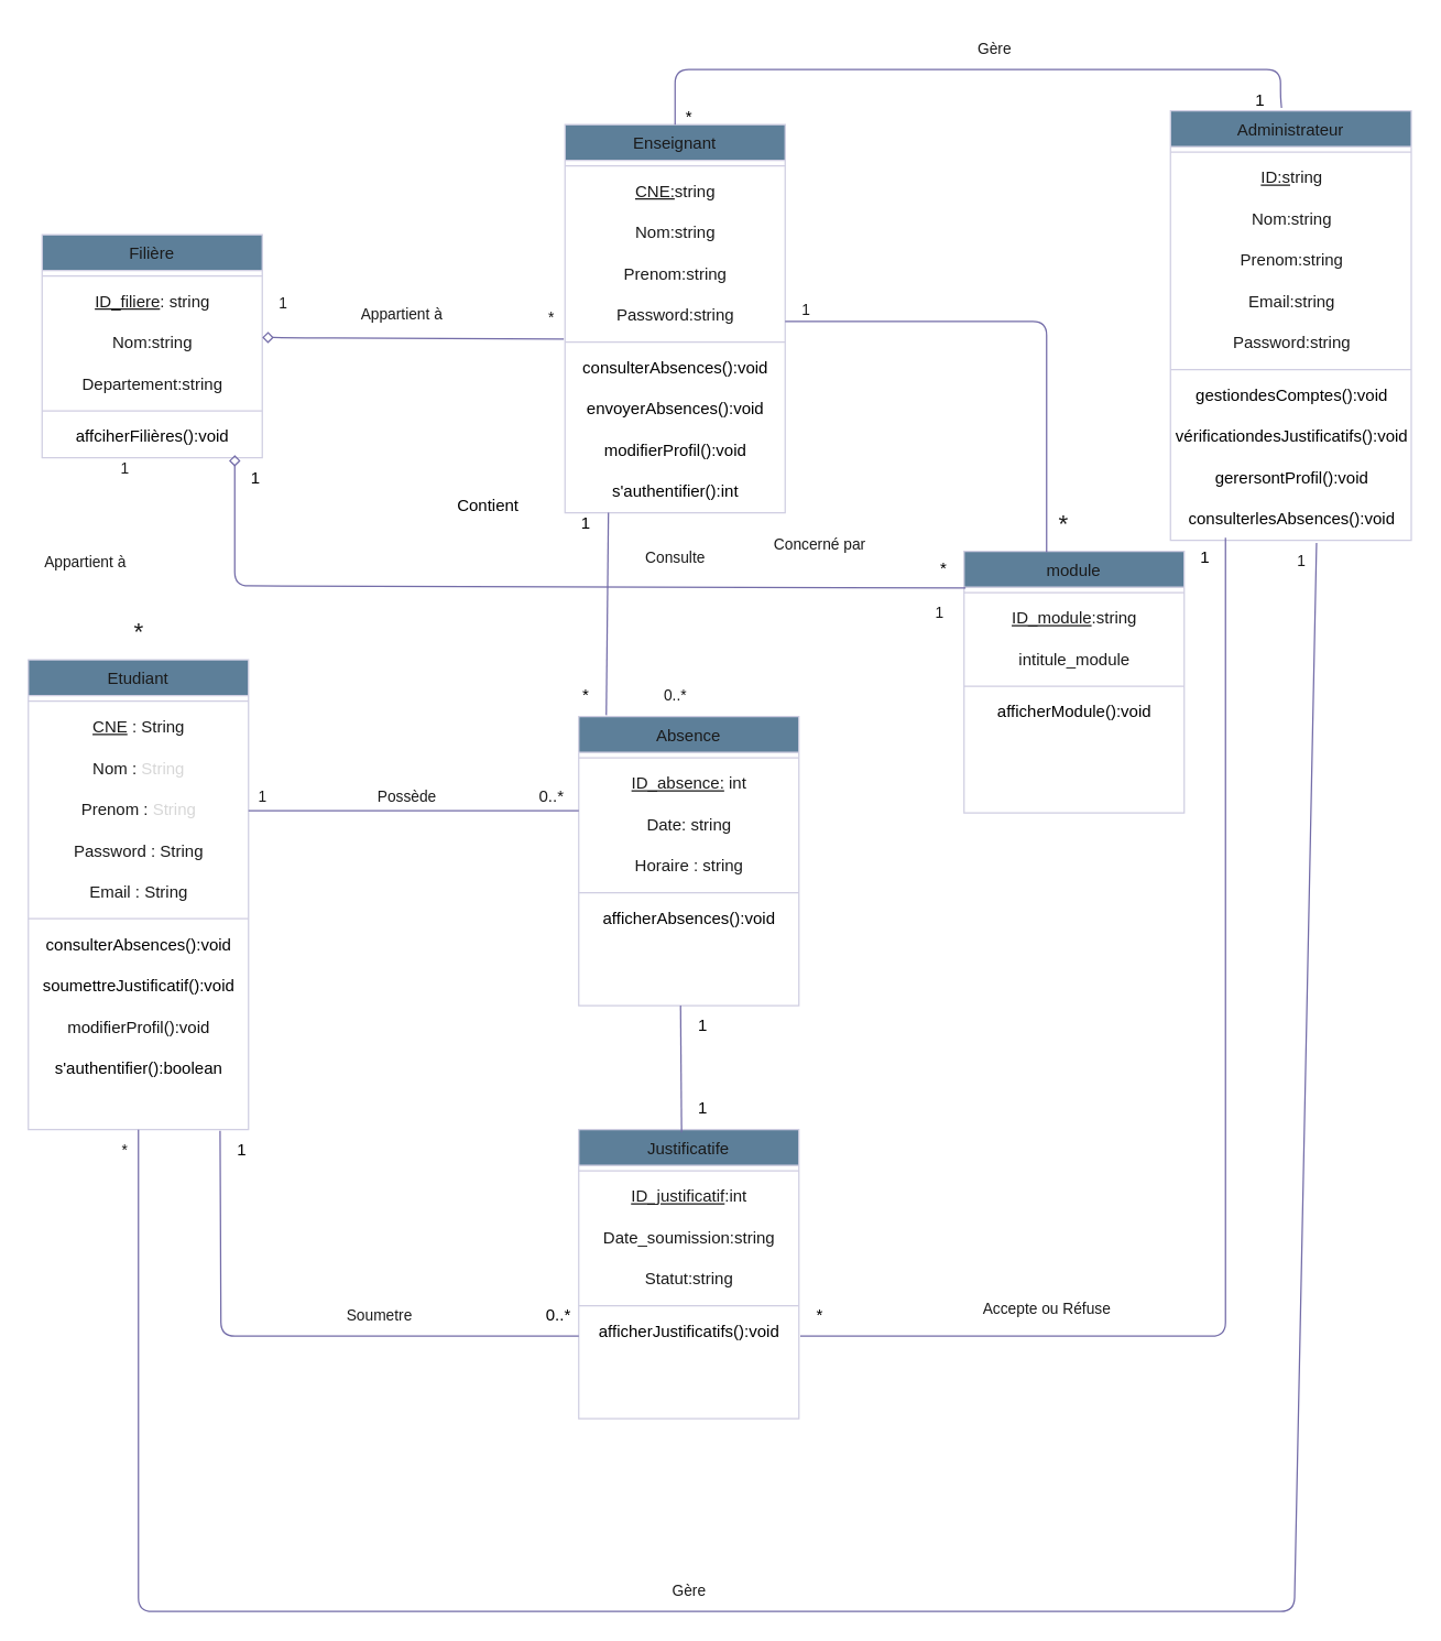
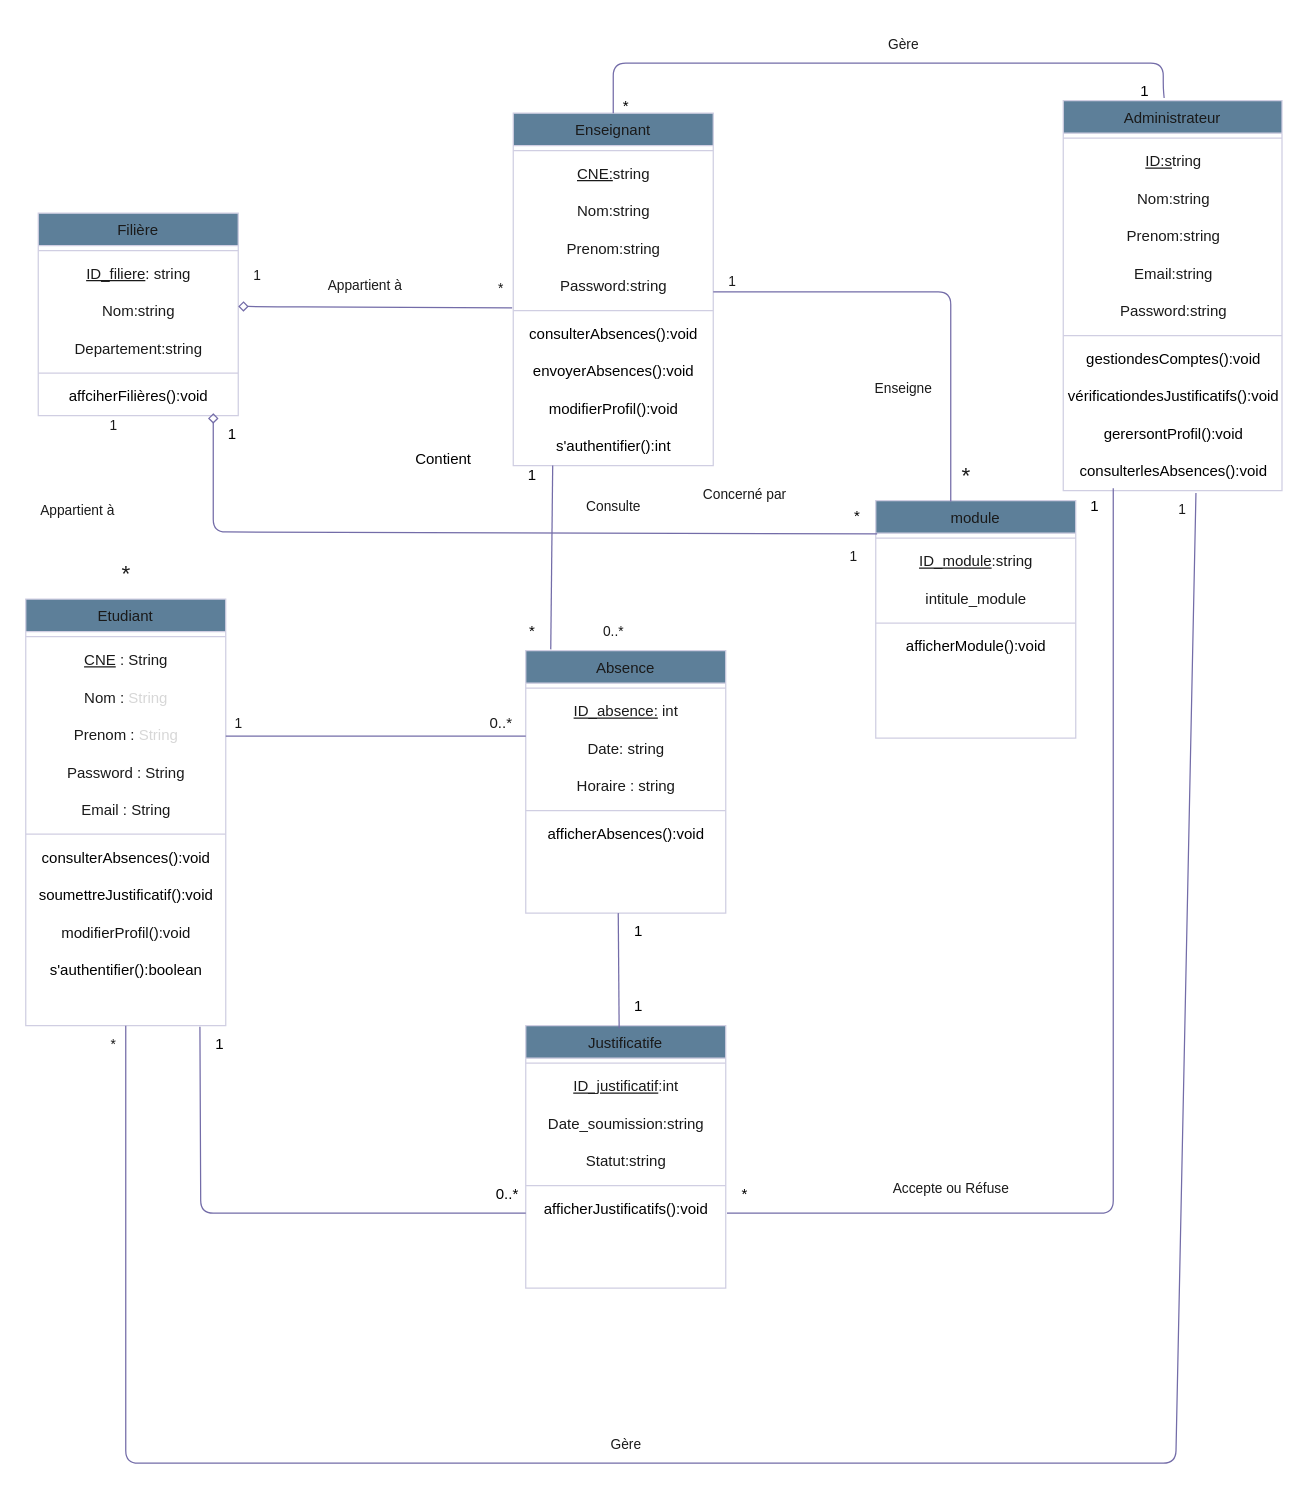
+ <mxCell id="59" value="Enseigne" style="text;html=1;align=center;verticalAlign=middle;resizable=0;points=[];autosize=1;strokeColor=none;fillColor=none;fontFamily=Helvetica;fontSize=11;fontColor=#1A1A1A;labelBackgroundColor=default;" parent="1" vertex="1"><mxGeometry x="687" y="295" width="70" height="30" as="geometry" /></mxCell>
- <mxCell id="69" value="Possède" style="text;html=1;align=center;verticalAlign=middle;resizable=0;points=[];autosize=1;strokeColor=none;fillColor=none;fontFamily=Helvetica;fontSize=11;fontColor=#1A1A1A;labelBackgroundColor=default;" parent="1" vertex="1"><mxGeometry x="260" y="562.5" width="70" height="30" as="geometry" /></mxCell>
- <mxCell id="91" value="Soumetre" style="text;html=1;align=center;verticalAlign=middle;resizable=0;points=[];autosize=1;strokeColor=none;fillColor=none;fontFamily=Helvetica;fontSize=11;fontColor=#1A1A1A;labelBackgroundColor=default;" parent="1" vertex="1"><mxGeometry x="240" y="940" width="70" height="30" as="geometry" /></mxCell>
